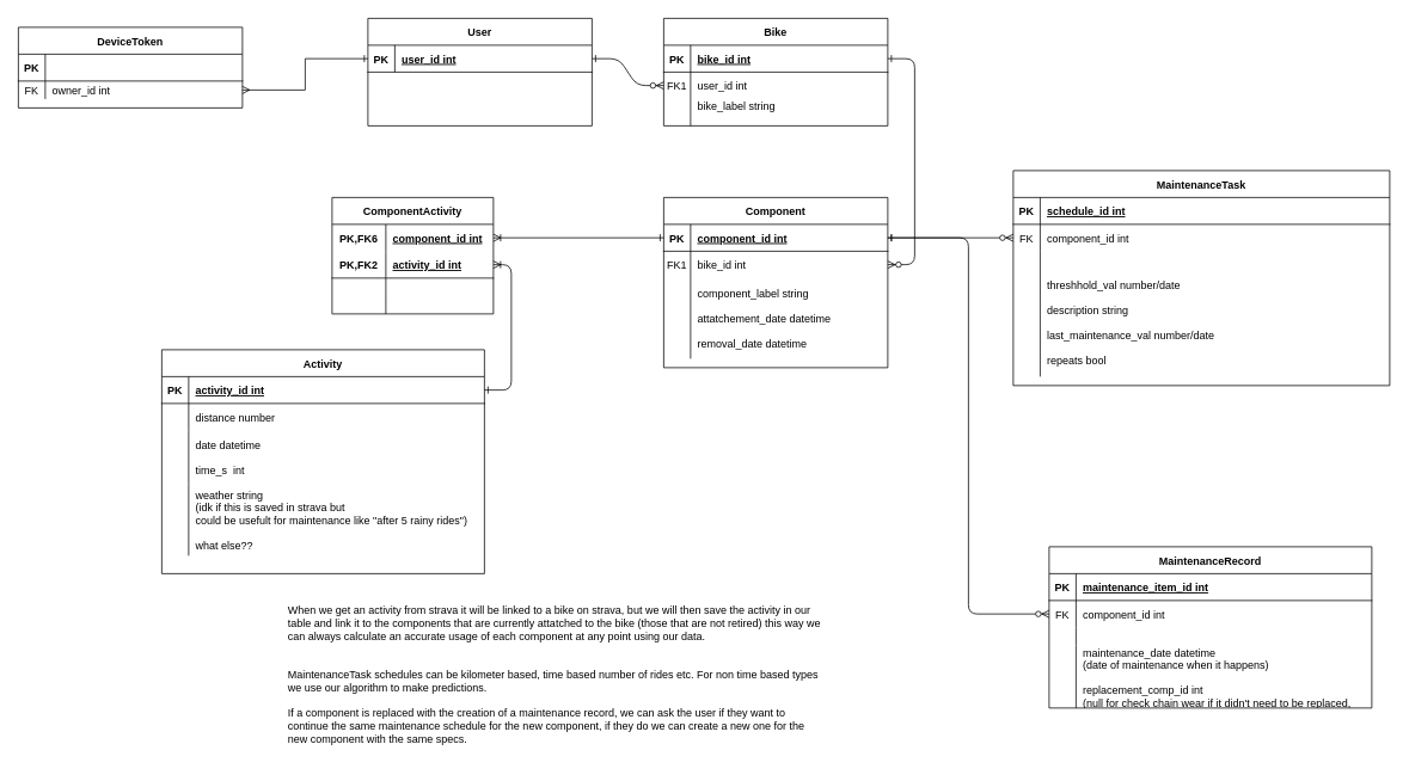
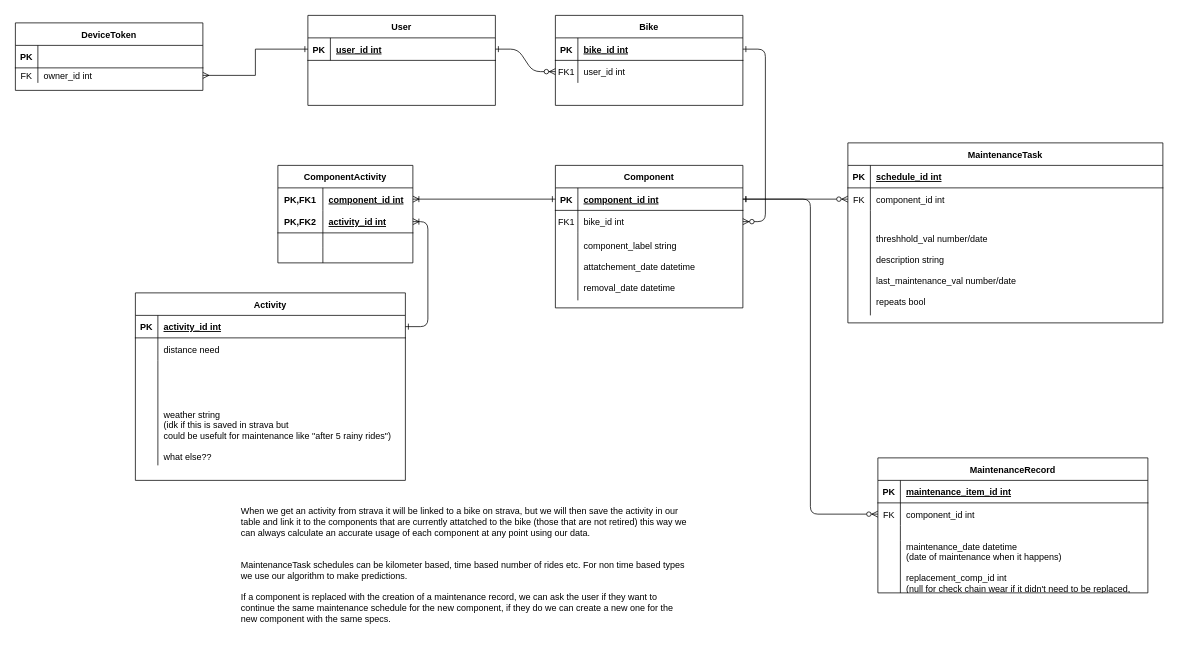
- <mxCell id="13" value="bike_label string&#10;&#10;" style="shape=partialRectangle;overflow=hidden;connectable=0;fillColor=none;top=0;left=0;bottom=0;right=0;align=left;spacingLeft=6;" parent="11" vertex="1"><mxGeometry x="30" width="220" height="30" as="geometry" /></mxCell>
- <mxCell id="33" value="PK,FK6" style="shape=partialRectangle;connectable=0;fillColor=none;top=0;left=0;bottom=0;right=0;fontStyle=1;overflow=hidden;" parent="32" vertex="1"><mxGeometry width="60" height="30" as="geometry" /></mxCell>
+ <mxCell id="33" value="PK,FK1" style="shape=partialRectangle;connectable=0;fillColor=none;top=0;left=0;bottom=0;right=0;fontStyle=1;overflow=hidden;" parent="32" vertex="1"><mxGeometry width="60" height="30" as="geometry" /></mxCell>
- <mxCell id="66" value="distance number" style="shape=partialRectangle;connectable=0;fillColor=none;top=0;left=0;bottom=0;right=0;align=left;spacingLeft=6;overflow=hidden;" parent="64" vertex="1"><mxGeometry x="30" width="330" height="30" as="geometry" /></mxCell>
+ <mxCell id="66" value="distance need" style="shape=partialRectangle;connectable=0;fillColor=none;top=0;left=0;bottom=0;right=0;align=left;spacingLeft=6;overflow=hidden;" parent="64" vertex="1"><mxGeometry x="30" width="330" height="30" as="geometry" /></mxCell>
- <mxCell id="69" value="date datetime&#10;&#10;time_s  int" style="shape=partialRectangle;connectable=0;fillColor=none;top=0;left=0;bottom=0;right=0;align=left;spacingLeft=6;overflow=hidden;" parent="67" vertex="1"><mxGeometry x="30" width="330" height="60" as="geometry" /></mxCell>
